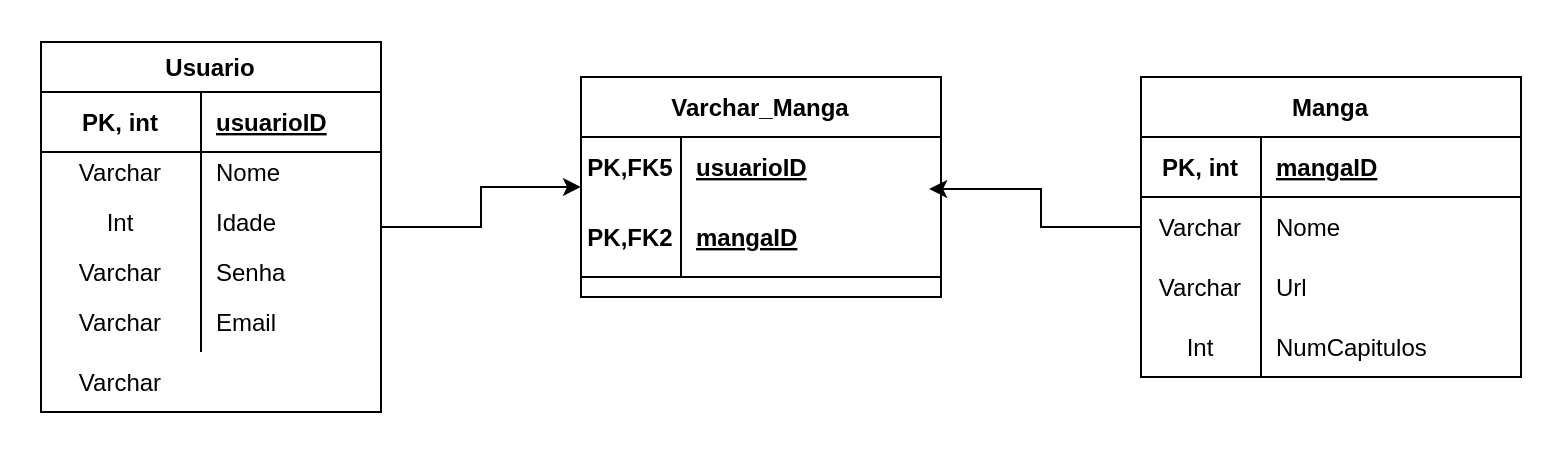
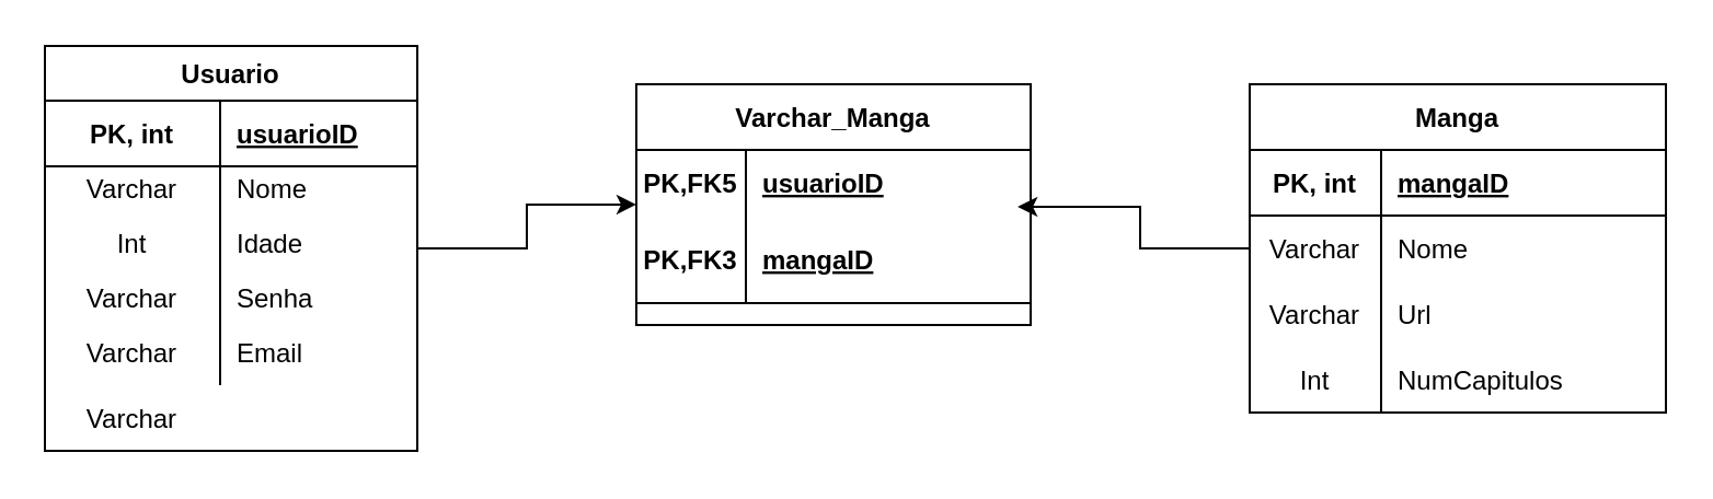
- <mxCell id="40" value="PK,FK2" style="shape=partialRectangle;connectable=0;fillColor=none;top=0;left=0;bottom=0;right=0;fontStyle=1;overflow=hidden;" parent="39" vertex="1"><mxGeometry width="50" height="40" as="geometry"><mxRectangle width="50" height="40" as="alternateBounds" /></mxGeometry></mxCell>
+ <mxCell id="40" value="PK,FK3" style="shape=partialRectangle;connectable=0;fillColor=none;top=0;left=0;bottom=0;right=0;fontStyle=1;overflow=hidden;" parent="39" vertex="1"><mxGeometry width="50" height="40" as="geometry"><mxRectangle width="50" height="40" as="alternateBounds" /></mxGeometry></mxCell>
